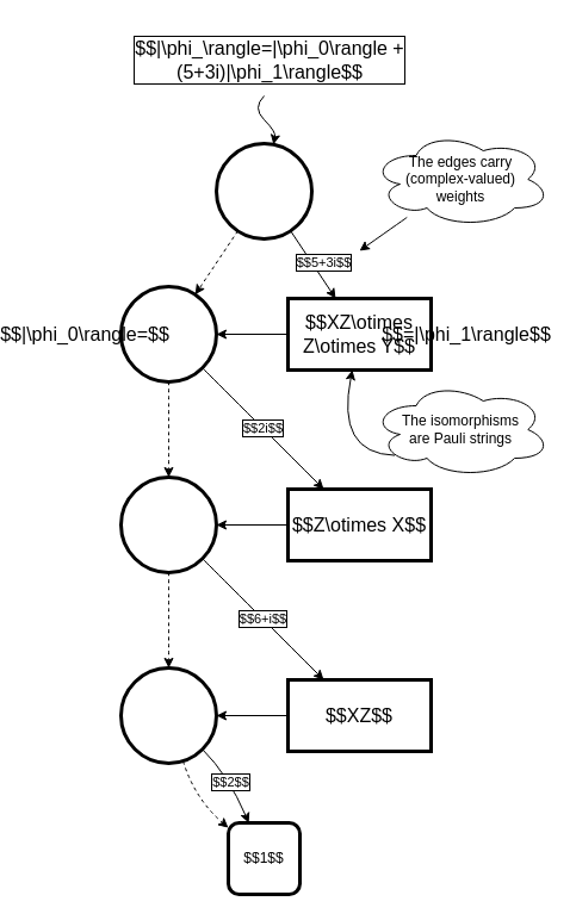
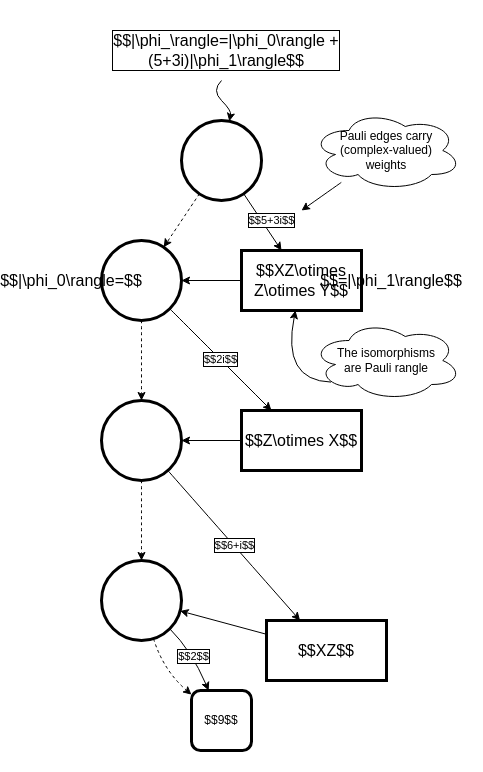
- <mxCell id="25" value="The edges carry (complex-valued) weights" style="ellipse;shape=cloud;whiteSpace=wrap;html=1;spacingLeft=24;spacingRight=24;" vertex="1" parent="1"><mxGeometry x="280" y="110" width="150" height="80" as="geometry" /></mxCell>
+ <mxCell id="25" value="Pauli edges carry (complex-valued) weights" style="ellipse;shape=cloud;whiteSpace=wrap;html=1;spacingLeft=24;spacingRight=24;" vertex="1" parent="1"><mxGeometry x="280" y="110" width="150" height="80" as="geometry" /></mxCell>
- <mxCell id="23" value="The isomorphisms are Pauli strings" style="ellipse;shape=cloud;whiteSpace=wrap;html=1;spacingLeft=24;spacingRight=24;" vertex="1" parent="1"><mxGeometry x="280" y="320" width="150" height="80" as="geometry" /></mxCell>
+ <mxCell id="23" value="The isomorphisms are Pauli rangle" style="ellipse;shape=cloud;whiteSpace=wrap;html=1;spacingLeft=24;spacingRight=24;" vertex="1" parent="1"><mxGeometry x="280" y="320" width="150" height="80" as="geometry" /></mxCell>
- <mxCell id="21" value="$$XZ$$" style="rounded=0;whiteSpace=wrap;html=1;strokeWidth=3;fontSize=16;" vertex="1" parent="1"><mxGeometry x="210" y="570" width="120" height="60" as="geometry" /></mxCell>
+ <mxCell id="21" value="$$XZ$$" style="rounded=0;whiteSpace=wrap;html=1;strokeWidth=3;fontSize=16;" vertex="1" parent="1"><mxGeometry x="235" y="620" width="120" height="60" as="geometry" /></mxCell>
- <mxCell id="15" value="$$1$$" style="rounded=1;whiteSpace=wrap;html=1;strokeWidth=3;" vertex="1" parent="1"><mxGeometry x="160" y="690" width="60" height="60" as="geometry" /></mxCell>
+ <mxCell id="15" value="$$9$$" style="rounded=1;whiteSpace=wrap;html=1;strokeWidth=3;" vertex="1" parent="1"><mxGeometry x="160" y="690" width="60" height="60" as="geometry" /></mxCell>
